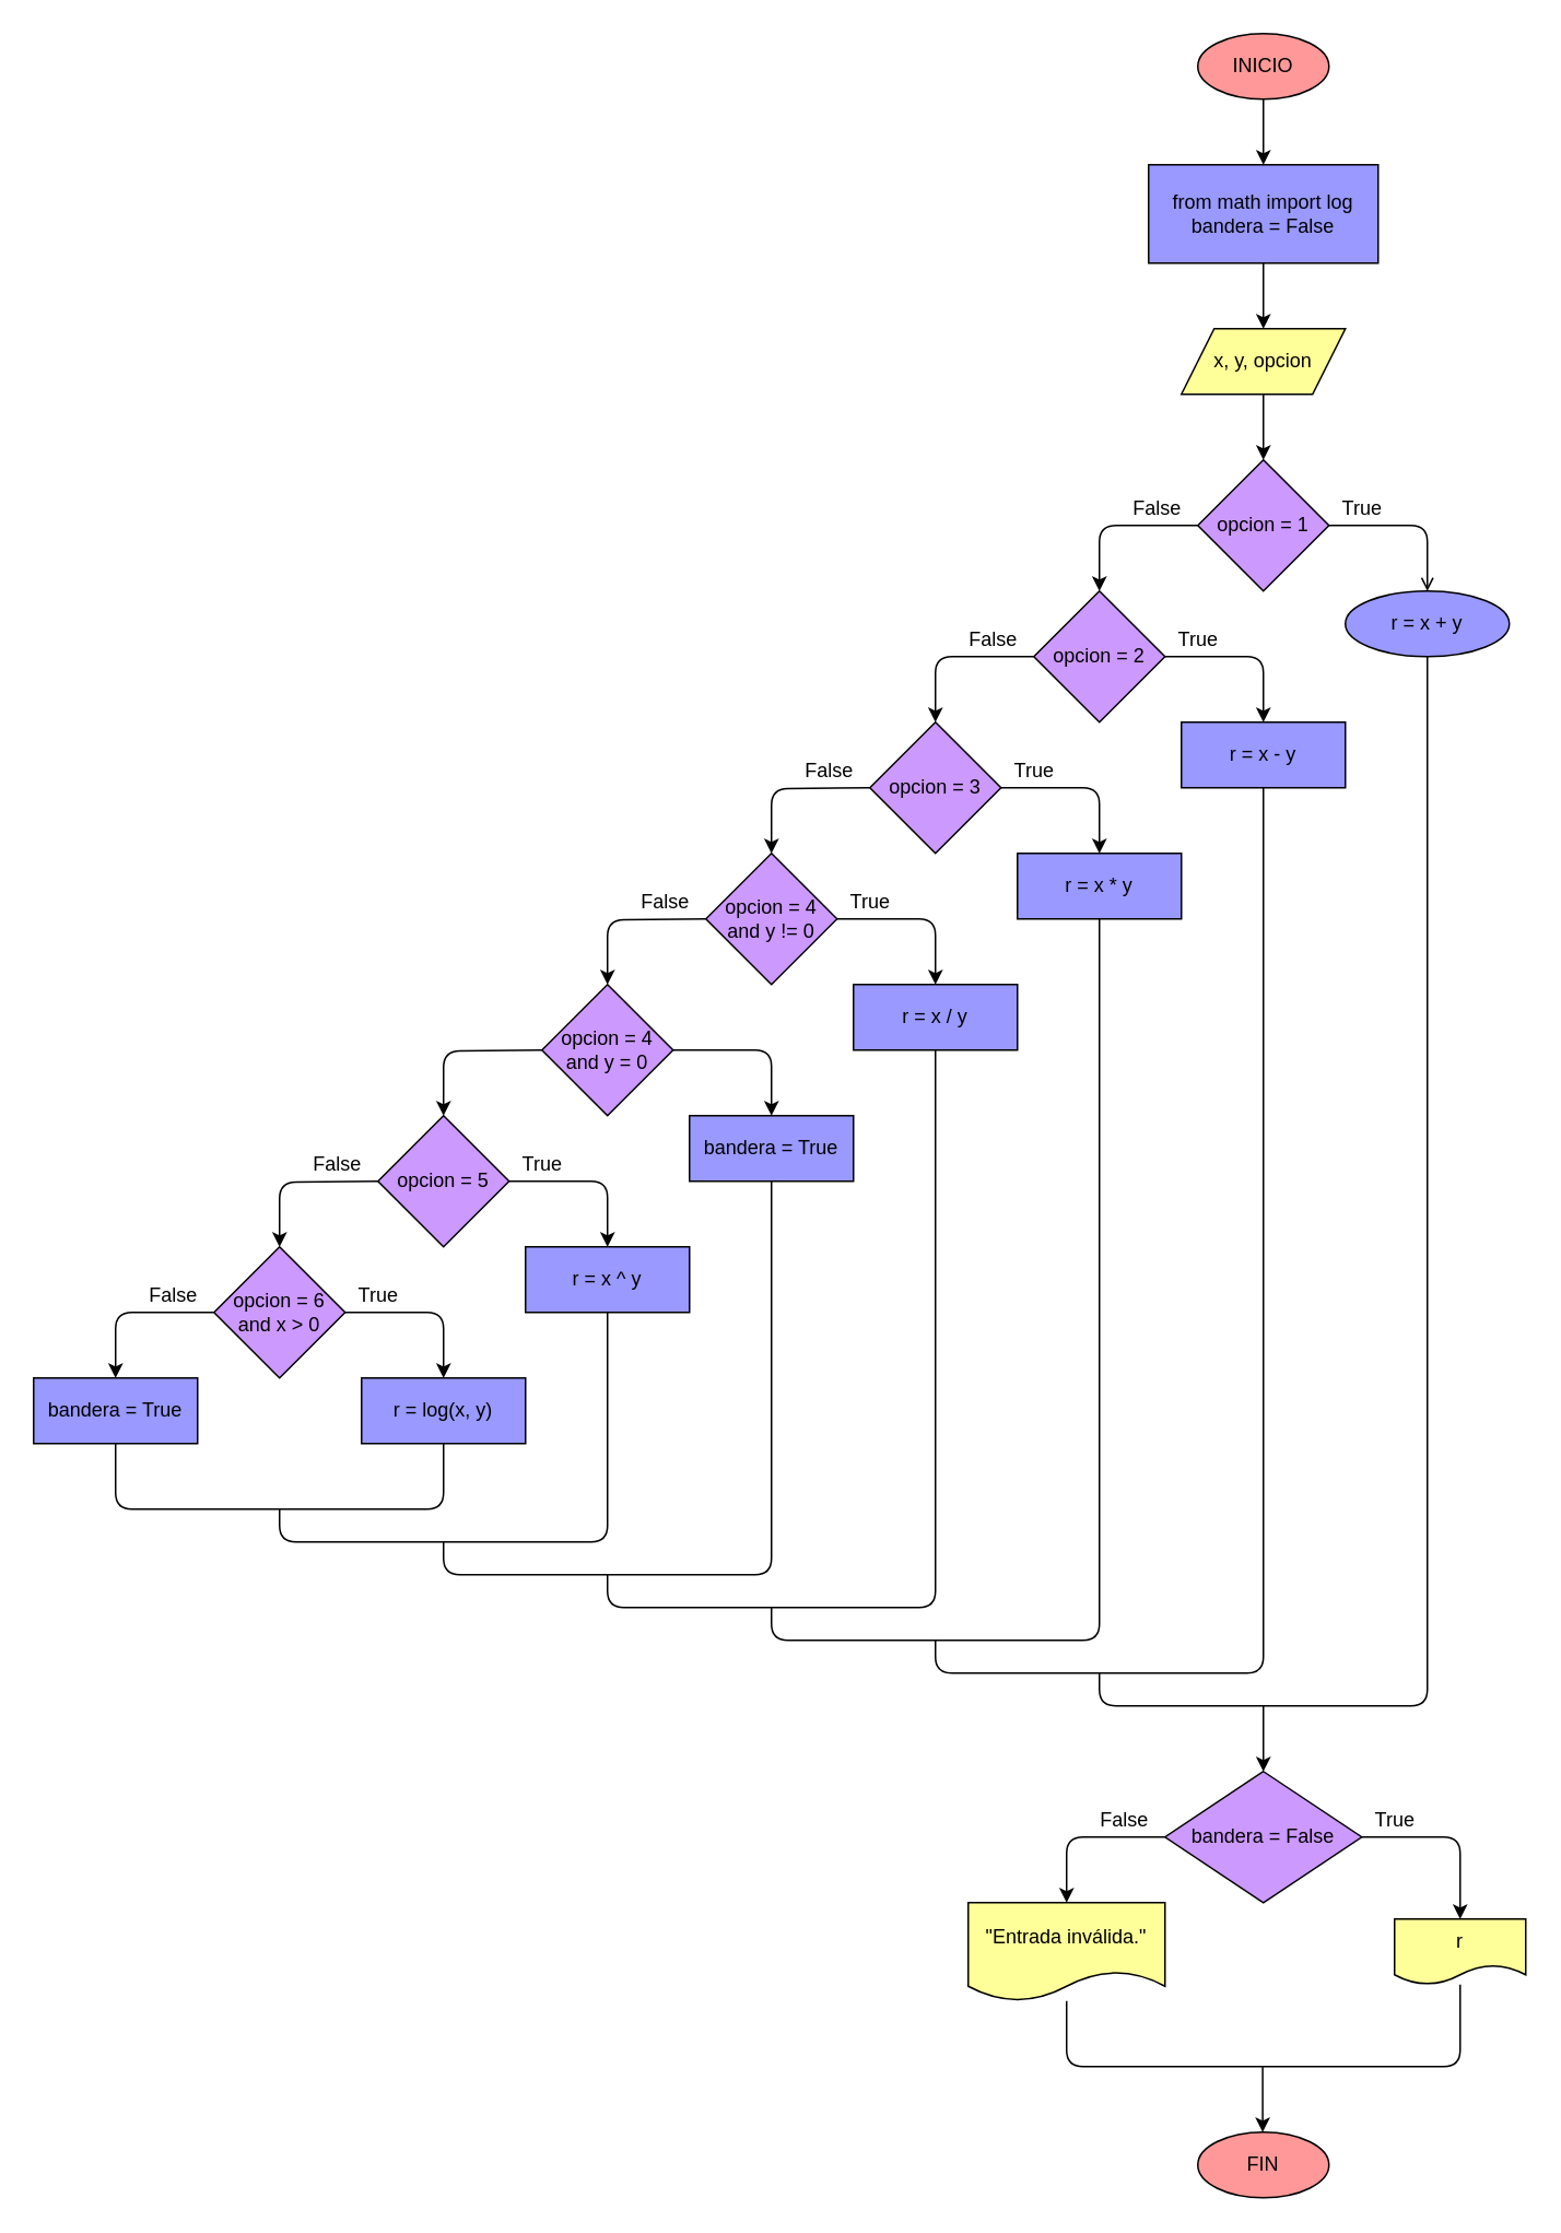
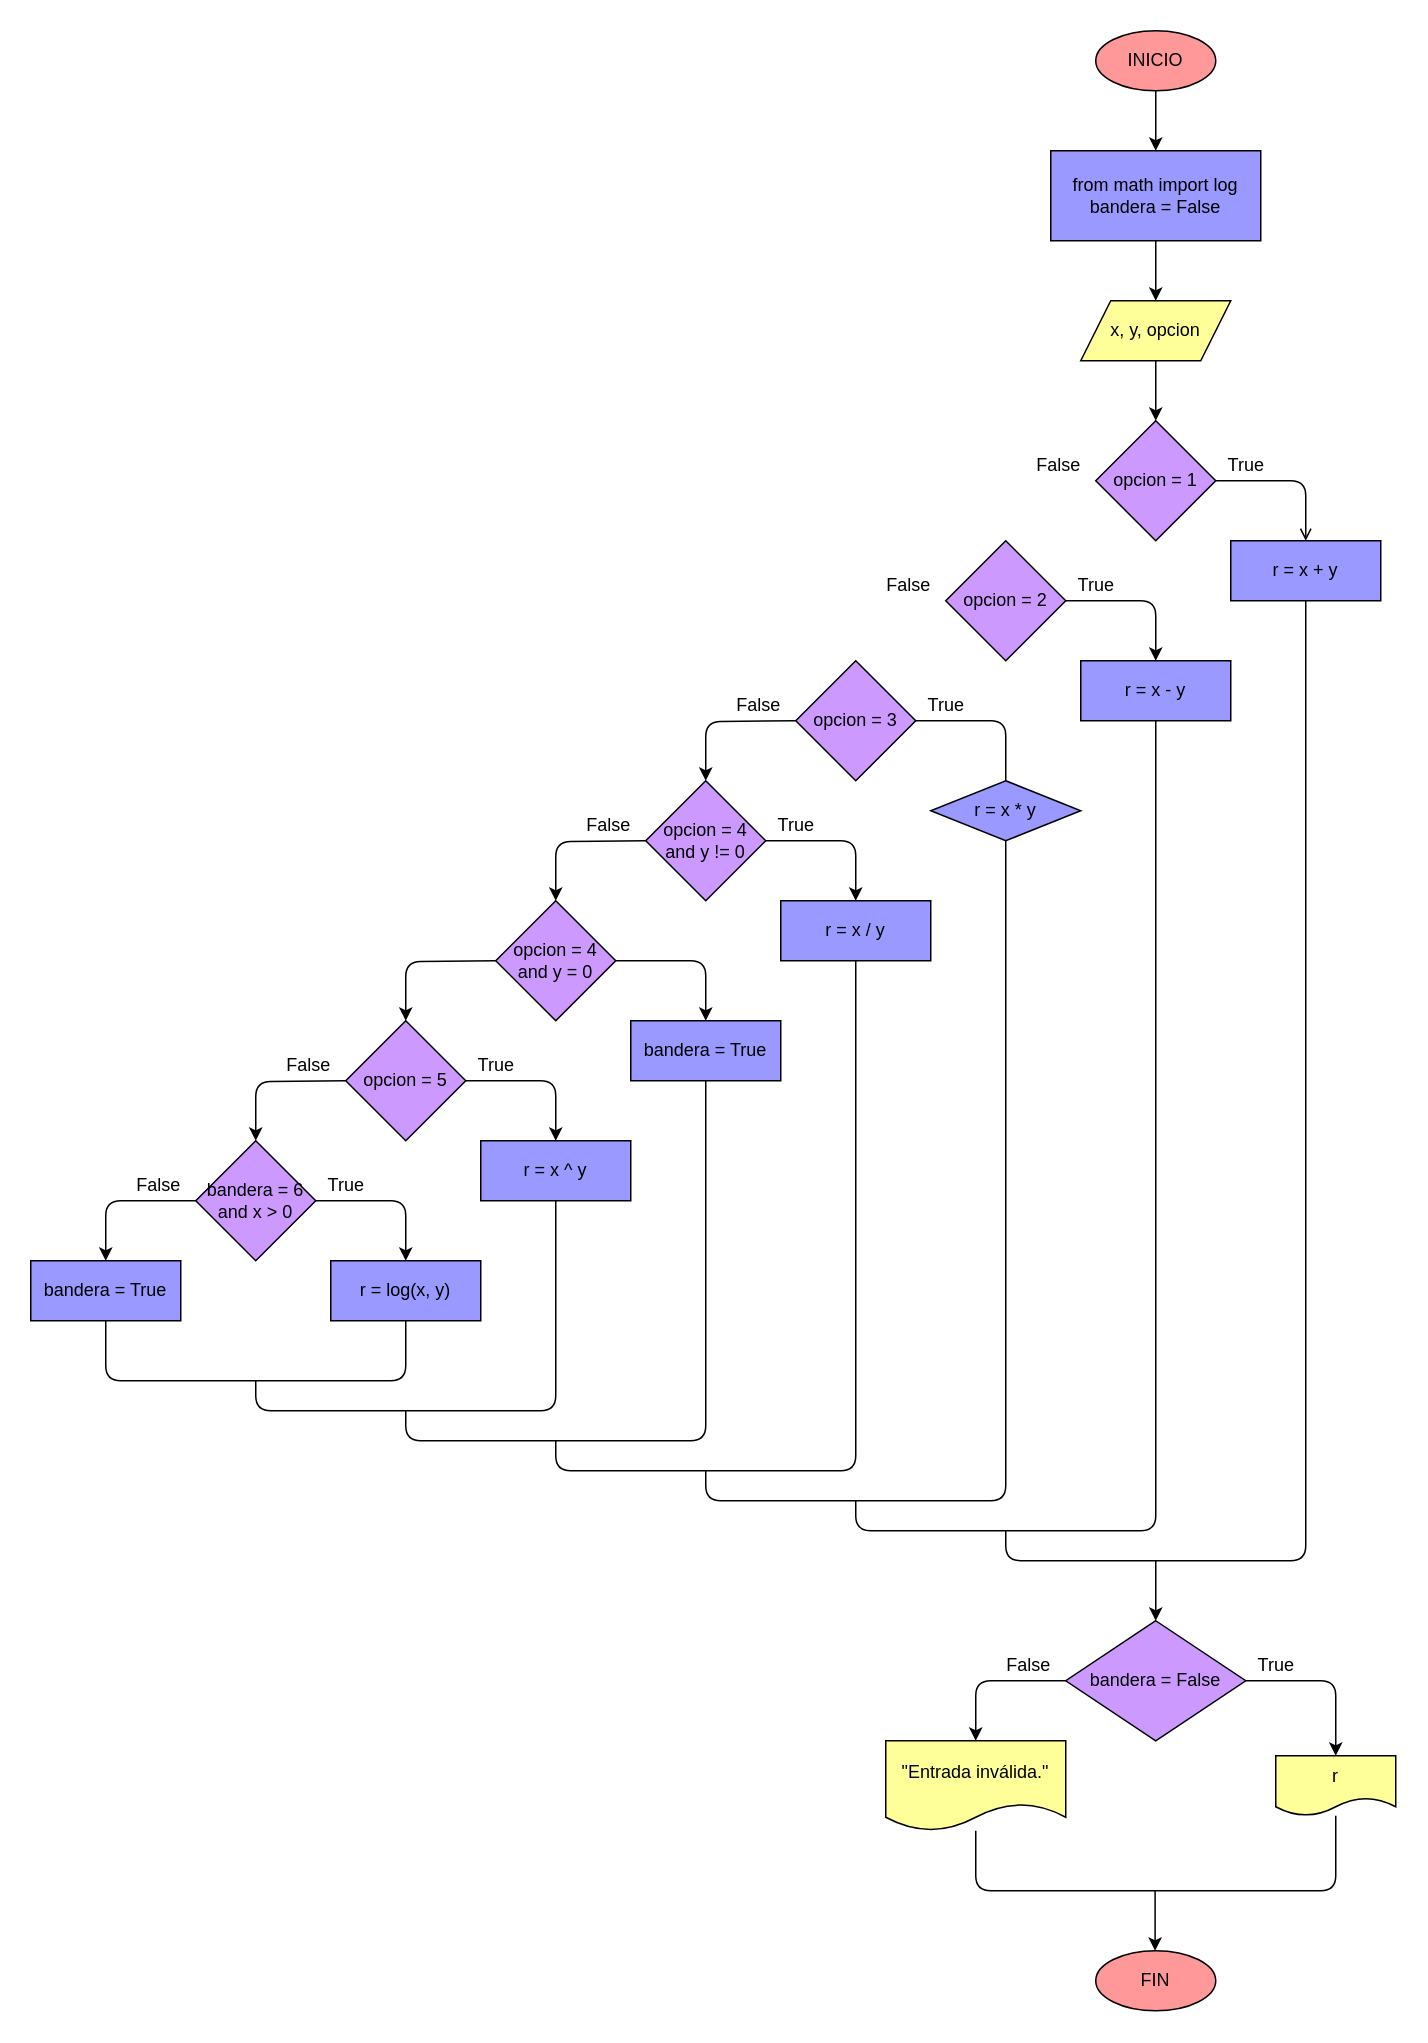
- <mxCell id="7" style="edgeStyle=orthogonalEdgeStyle;html=1;exitX=0;exitY=0.5;exitDx=0;exitDy=0;entryX=0.5;entryY=0;entryDx=0;entryDy=0;fontColor=#000000;strokeColor=#000000;" edge="1" parent="1" source="8" target="11"><mxGeometry relative="1" as="geometry" /></mxCell>
- <mxCell id="16" value="r = x + y" style="ellipse;whiteSpace=wrap;html=1;strokeColor=#000000;fontColor=#000000;fillColor=#9999FF;" parent="1" vertex="1"><mxGeometry x="820" y="360" width="100" height="40" as="geometry" /></mxCell>
+ <mxCell id="16" value="r = x + y" style="whiteSpace=wrap;html=1;strokeColor=#000000;fontColor=#000000;fillColor=#9999FF;" parent="1" vertex="1"><mxGeometry x="820" y="360" width="100" height="40" as="geometry" /></mxCell>
- <mxCell id="10" style="edgeStyle=orthogonalEdgeStyle;html=1;exitX=0;exitY=0.5;exitDx=0;exitDy=0;entryX=0.5;entryY=0;entryDx=0;entryDy=0;fontColor=#000000;strokeColor=#000000;" edge="1" parent="1" source="11" target="13"><mxGeometry relative="1" as="geometry" /></mxCell>
- <mxCell id="12" style="edgeStyle=orthogonalEdgeStyle;html=1;exitX=1;exitY=0.5;exitDx=0;exitDy=0;entryX=0.5;entryY=0;entryDx=0;entryDy=0;fontColor=#000000;strokeColor=#000000;" edge="1" parent="1" source="13" target="18"><mxGeometry relative="1" as="geometry" /></mxCell>
+ <mxCell id="12" style="edgeStyle=orthogonalEdgeStyle;html=1;exitX=1;exitY=0.5;exitDx=0;exitDy=0;entryX=0.5;entryY=0;entryDx=0;entryDy=0;fontColor=#000000;strokeColor=#000000;endArrow=none;" edge="1" parent="1" source="13" target="18"><mxGeometry relative="1" as="geometry" /></mxCell>
- <mxCell id="18" value="r = x * y" style="whiteSpace=wrap;html=1;strokeColor=#000000;fontColor=#000000;fillColor=#9999FF;" parent="1" vertex="1"><mxGeometry x="620" y="520" width="100" height="40" as="geometry" /></mxCell>
+ <mxCell id="18" value="r = x * y" style="rhombus;whiteSpace=wrap;html=1;strokeColor=#000000;fontColor=#000000;fillColor=#9999FF;" parent="1" vertex="1"><mxGeometry x="620" y="520" width="100" height="40" as="geometry" /></mxCell>
- <mxCell id="45" value="opcion = 6&lt;br&gt;and x &amp;gt; 0" style="rhombus;whiteSpace=wrap;html=1;strokeColor=#000000;fontColor=#000000;fillColor=#CC99FF;" vertex="1" parent="1"><mxGeometry x="130" y="760" width="80" height="80" as="geometry" /></mxCell>
+ <mxCell id="45" value="bandera = 6&lt;br&gt;and x &amp;gt; 0" style="rhombus;whiteSpace=wrap;html=1;strokeColor=#000000;fontColor=#000000;fillColor=#CC99FF;" vertex="1" parent="1"><mxGeometry x="130" y="760" width="80" height="80" as="geometry" /></mxCell>
